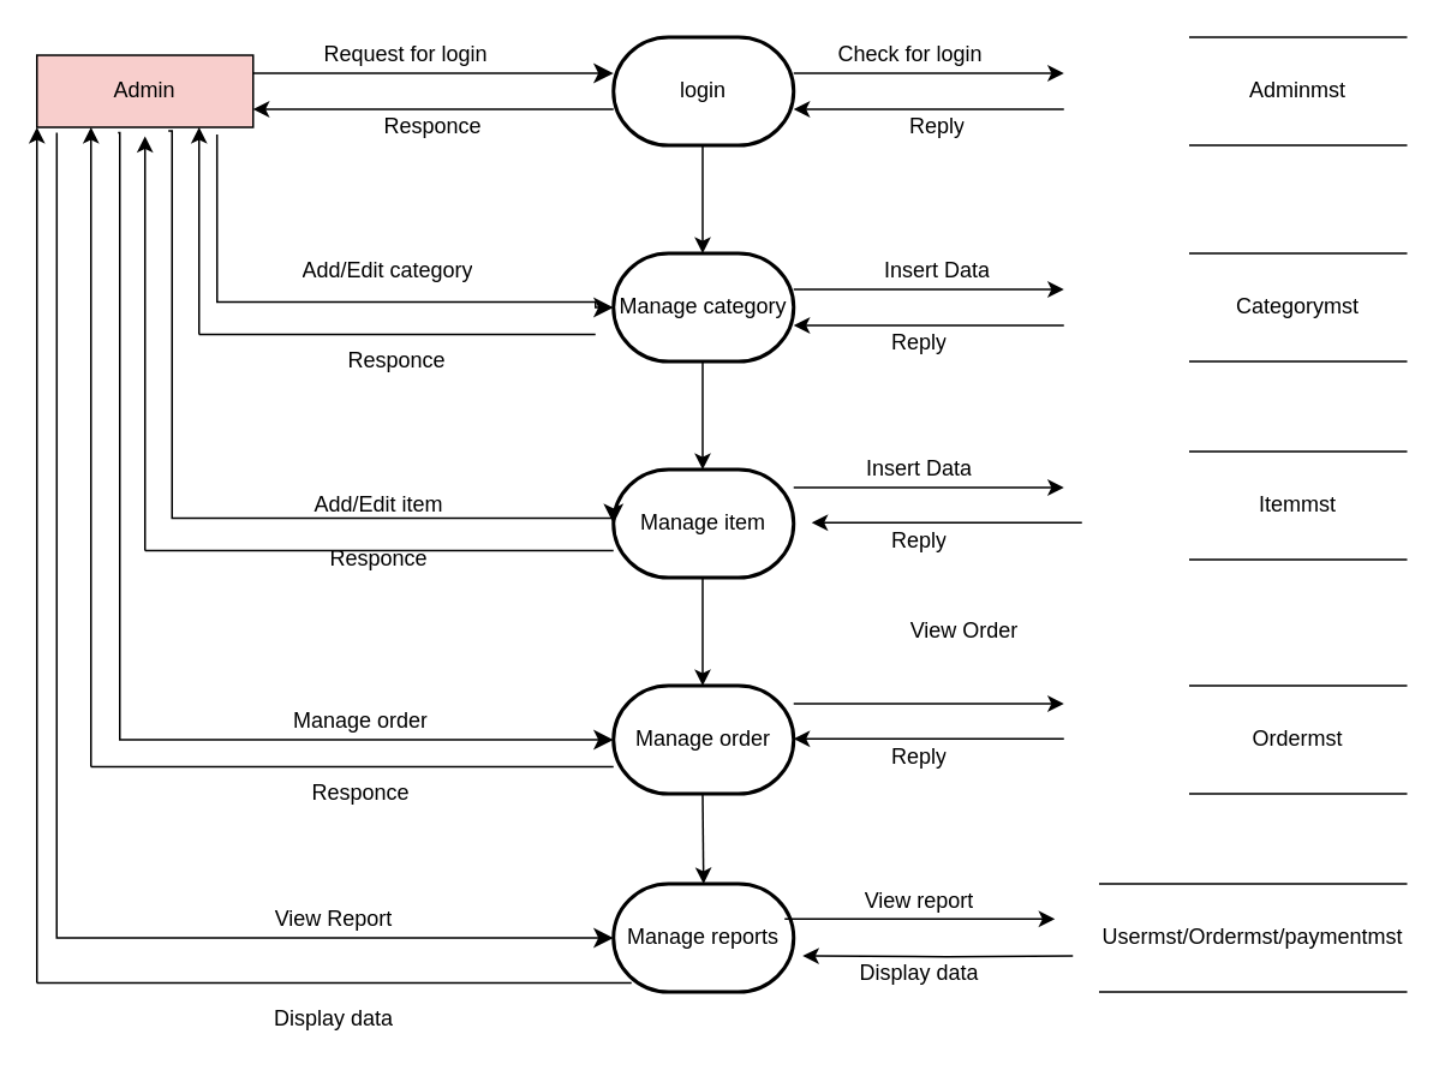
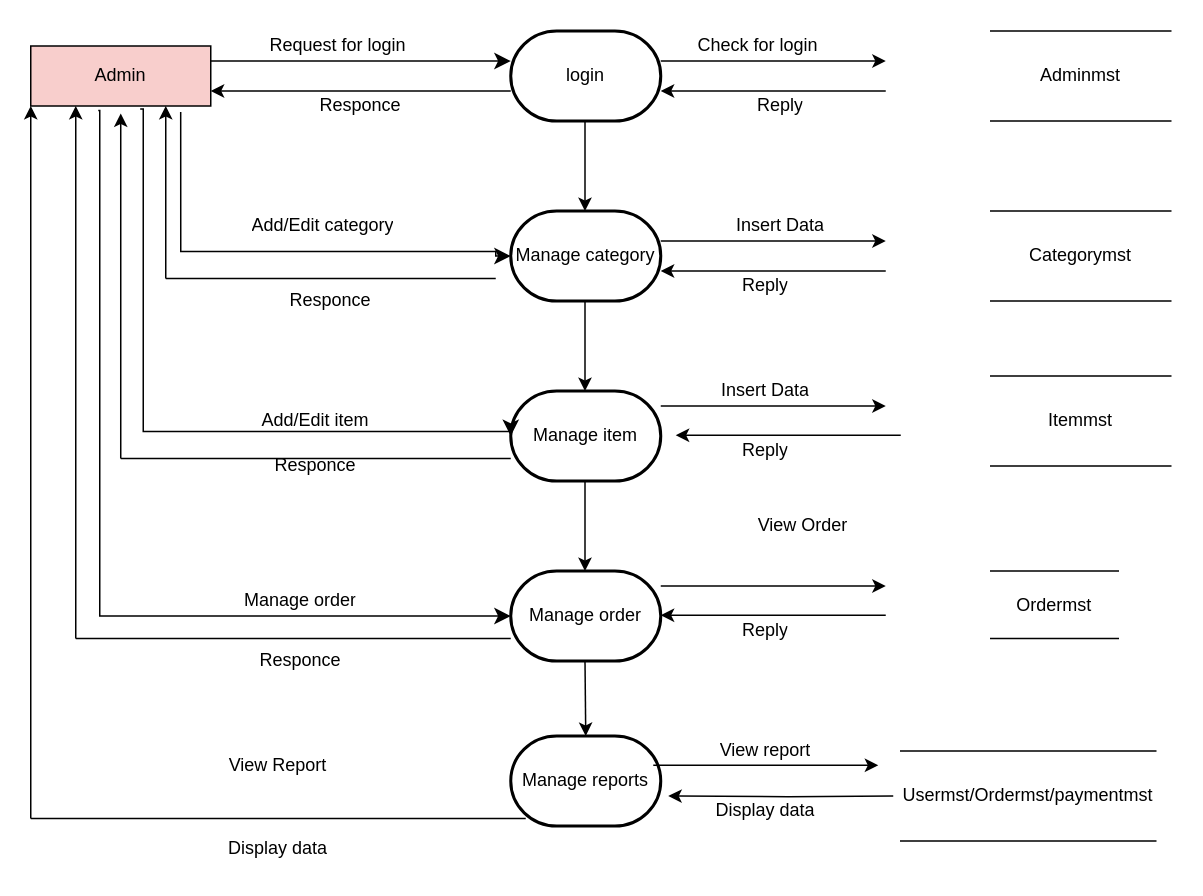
- <mxCell id="19" value="Ordermst" style="shape=partialRectangle;whiteSpace=wrap;html=1;left=0;right=0;fillColor=none;" vertex="1" parent="1"><mxGeometry x="660" y="380" width="120" height="60" as="geometry" /></mxCell>
+ <mxCell id="19" value="Ordermst" style="shape=partialRectangle;whiteSpace=wrap;html=1;left=0;right=0;fillColor=none;" vertex="1" parent="1"><mxGeometry x="660" y="380" width="85" height="45" as="geometry" /></mxCell>
- <mxCell id="36" value="" style="edgeStyle=segmentEdgeStyle;endArrow=classic;html=1;curved=0;rounded=0;endSize=8;startSize=8;strokeColor=default;entryX=0;entryY=0.5;entryDx=0;entryDy=0;entryPerimeter=0;exitX=0.092;exitY=1.075;exitDx=0;exitDy=0;exitPerimeter=0;" edge="1" parent="1" source="2" target="7"><mxGeometry width="50" height="50" relative="1" as="geometry"><mxPoint x="40" y="520" as="sourcePoint" /><mxPoint x="180" y="430" as="targetPoint" /><Array as="points"><mxPoint x="31" y="520" /></Array></mxGeometry></mxCell>
- <mxCell id="20" value="Usermst/Ordermst/paymentmst" style="shape=partialRectangle;whiteSpace=wrap;html=1;left=0;right=0;fillColor=none;" vertex="1" parent="1"><mxGeometry x="610" y="490" width="170" height="60" as="geometry" /></mxCell>
+ <mxCell id="20" value="Usermst/Ordermst/paymentmst" style="shape=partialRectangle;whiteSpace=wrap;html=1;left=0;right=0;fillColor=none;" vertex="1" parent="1"><mxGeometry x="600" y="500" width="170" height="60" as="geometry" /></mxCell>
